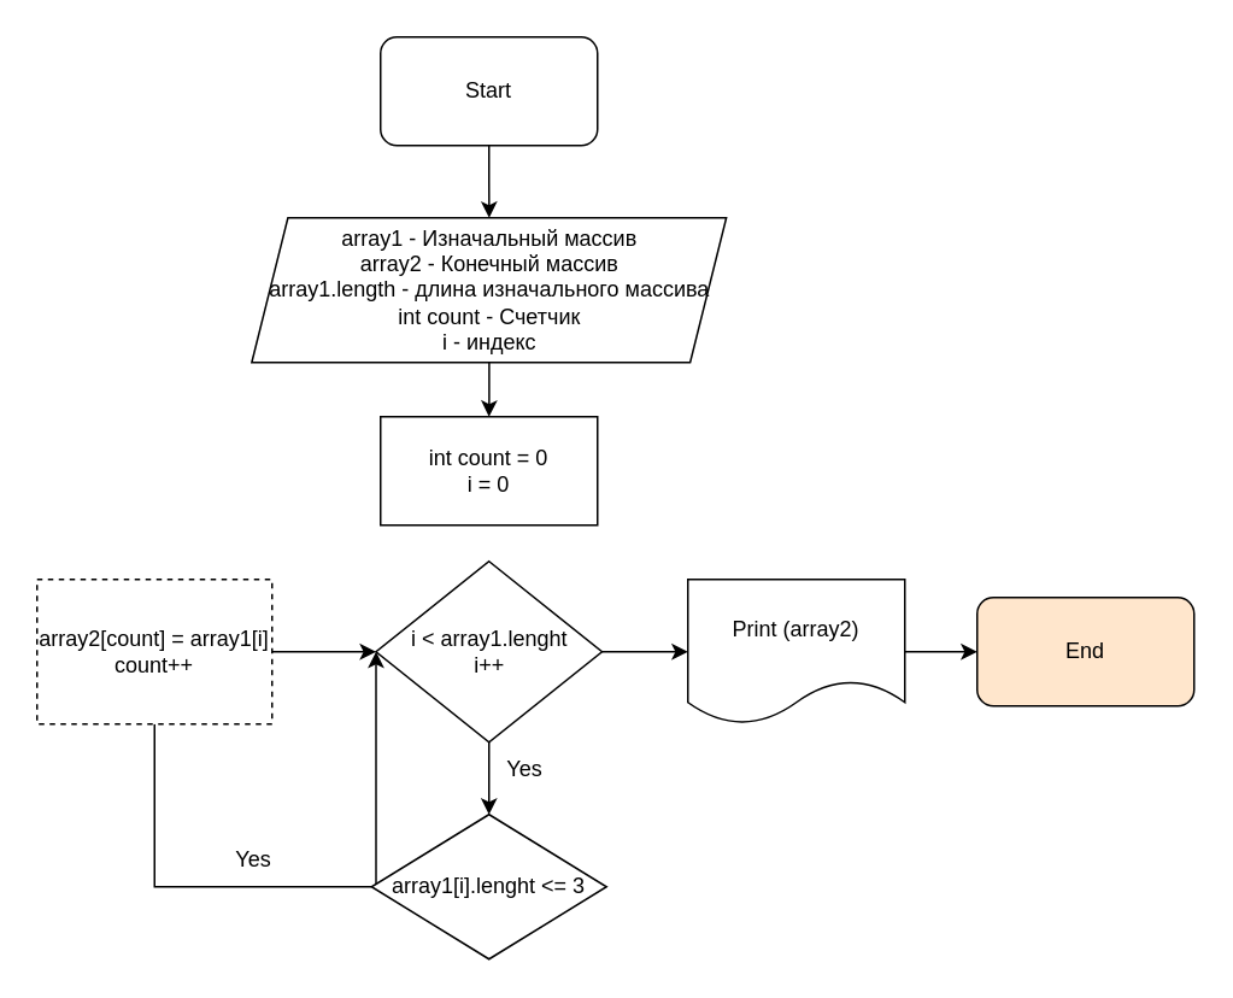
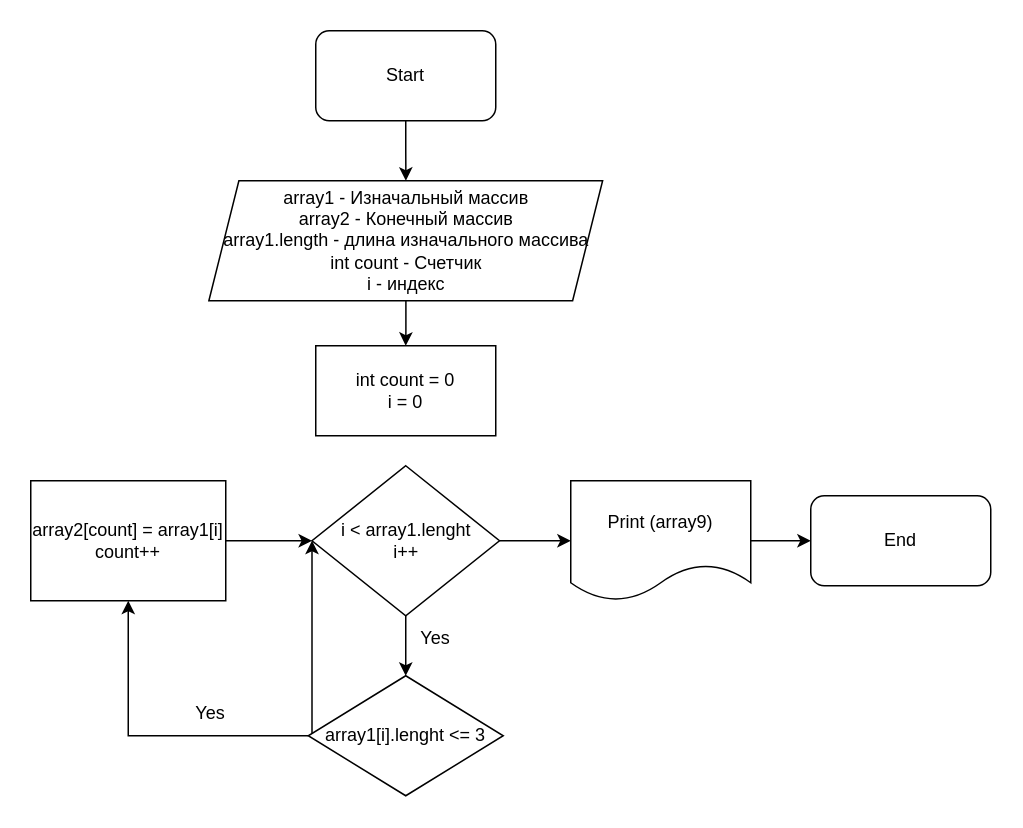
- <mxCell id="14" value="Print (array2)" style="shape=document;whiteSpace=wrap;html=1;boundedLbl=1;" vertex="1" parent="1"><mxGeometry x="380" y="320" width="120" height="80" as="geometry" /></mxCell>
+ <mxCell id="14" value="Print (array9)" style="shape=document;whiteSpace=wrap;html=1;boundedLbl=1;" vertex="1" parent="1"><mxGeometry x="380" y="320" width="120" height="80" as="geometry" /></mxCell>
- <mxCell id="17" value="&lt;div&gt;array2[count] = array1[i]&lt;/div&gt;&lt;div&gt;count++&lt;br&gt;&lt;/div&gt;" style="rounded=0;whiteSpace=wrap;html=1;dashed=1;" vertex="1" parent="1"><mxGeometry x="20" y="320" width="130" height="80" as="geometry" /></mxCell>
+ <mxCell id="17" value="&lt;div&gt;array2[count] = array1[i]&lt;/div&gt;&lt;div&gt;count++&lt;br&gt;&lt;/div&gt;" style="rounded=0;whiteSpace=wrap;html=1;" vertex="1" parent="1"><mxGeometry x="20" y="320" width="130" height="80" as="geometry" /></mxCell>
- <mxCell id="15" value="End" style="rounded=1;whiteSpace=wrap;html=1;fillColor=#ffe6cc;" vertex="1" parent="1"><mxGeometry x="540" y="330" width="120" height="60" as="geometry" /></mxCell>
+ <mxCell id="15" value="End" style="rounded=1;whiteSpace=wrap;html=1;" vertex="1" parent="1"><mxGeometry x="540" y="330" width="120" height="60" as="geometry" /></mxCell>
- <mxCell id="10" style="edgeStyle=orthogonalEdgeStyle;rounded=0;orthogonalLoop=1;jettySize=auto;html=1;entryX=0.5;entryY=1;entryDx=0;entryDy=0;endArrow=none;" edge="1" parent="1" source="12" target="17"><mxGeometry relative="1" as="geometry" /></mxCell>
+ <mxCell id="10" style="edgeStyle=orthogonalEdgeStyle;rounded=0;orthogonalLoop=1;jettySize=auto;html=1;entryX=0.5;entryY=1;entryDx=0;entryDy=0;" edge="1" parent="1" source="12" target="17"><mxGeometry relative="1" as="geometry" /></mxCell>
